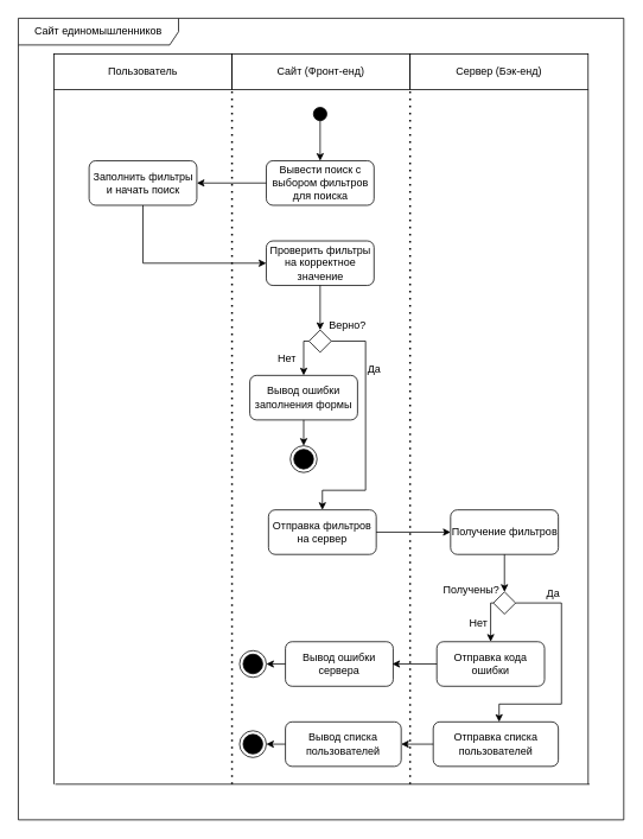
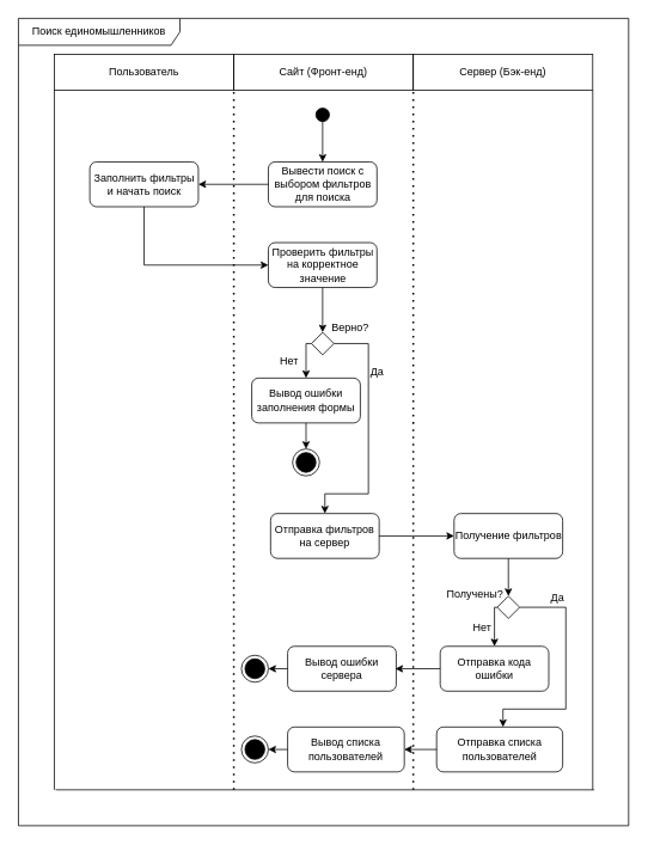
- <mxCell id="47" value="Сайт единомышленников" style="shape=umlFrame;whiteSpace=wrap;html=1;pointerEvents=0;width=180;height=30;" vertex="1" parent="1"><mxGeometry x="20" width="680" height="900" as="geometry" y="20" /></mxCell>
+ <mxCell id="47" value="Поиск единомышленников" style="shape=umlFrame;whiteSpace=wrap;html=1;pointerEvents=0;width=180;height=30;" vertex="1" parent="1"><mxGeometry x="20" width="680" height="900" as="geometry" y="20" /></mxCell>
